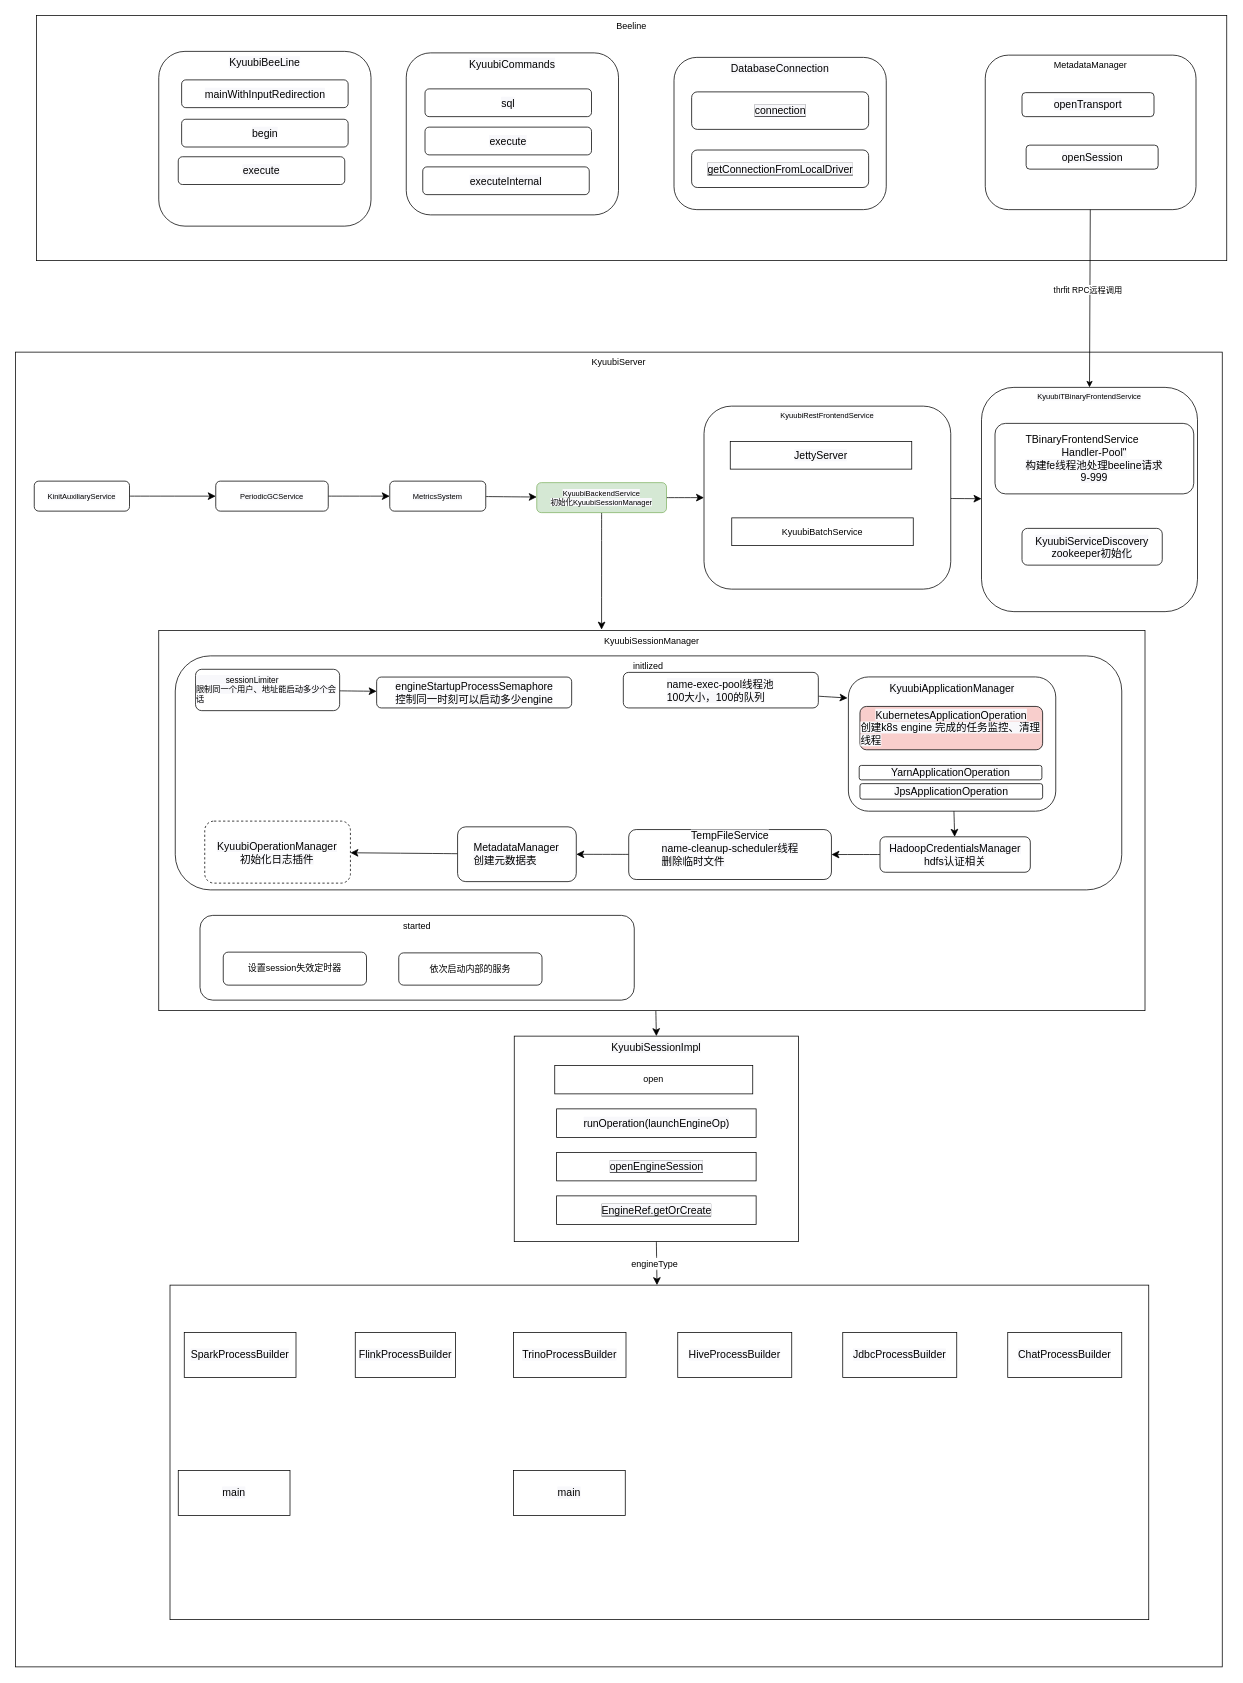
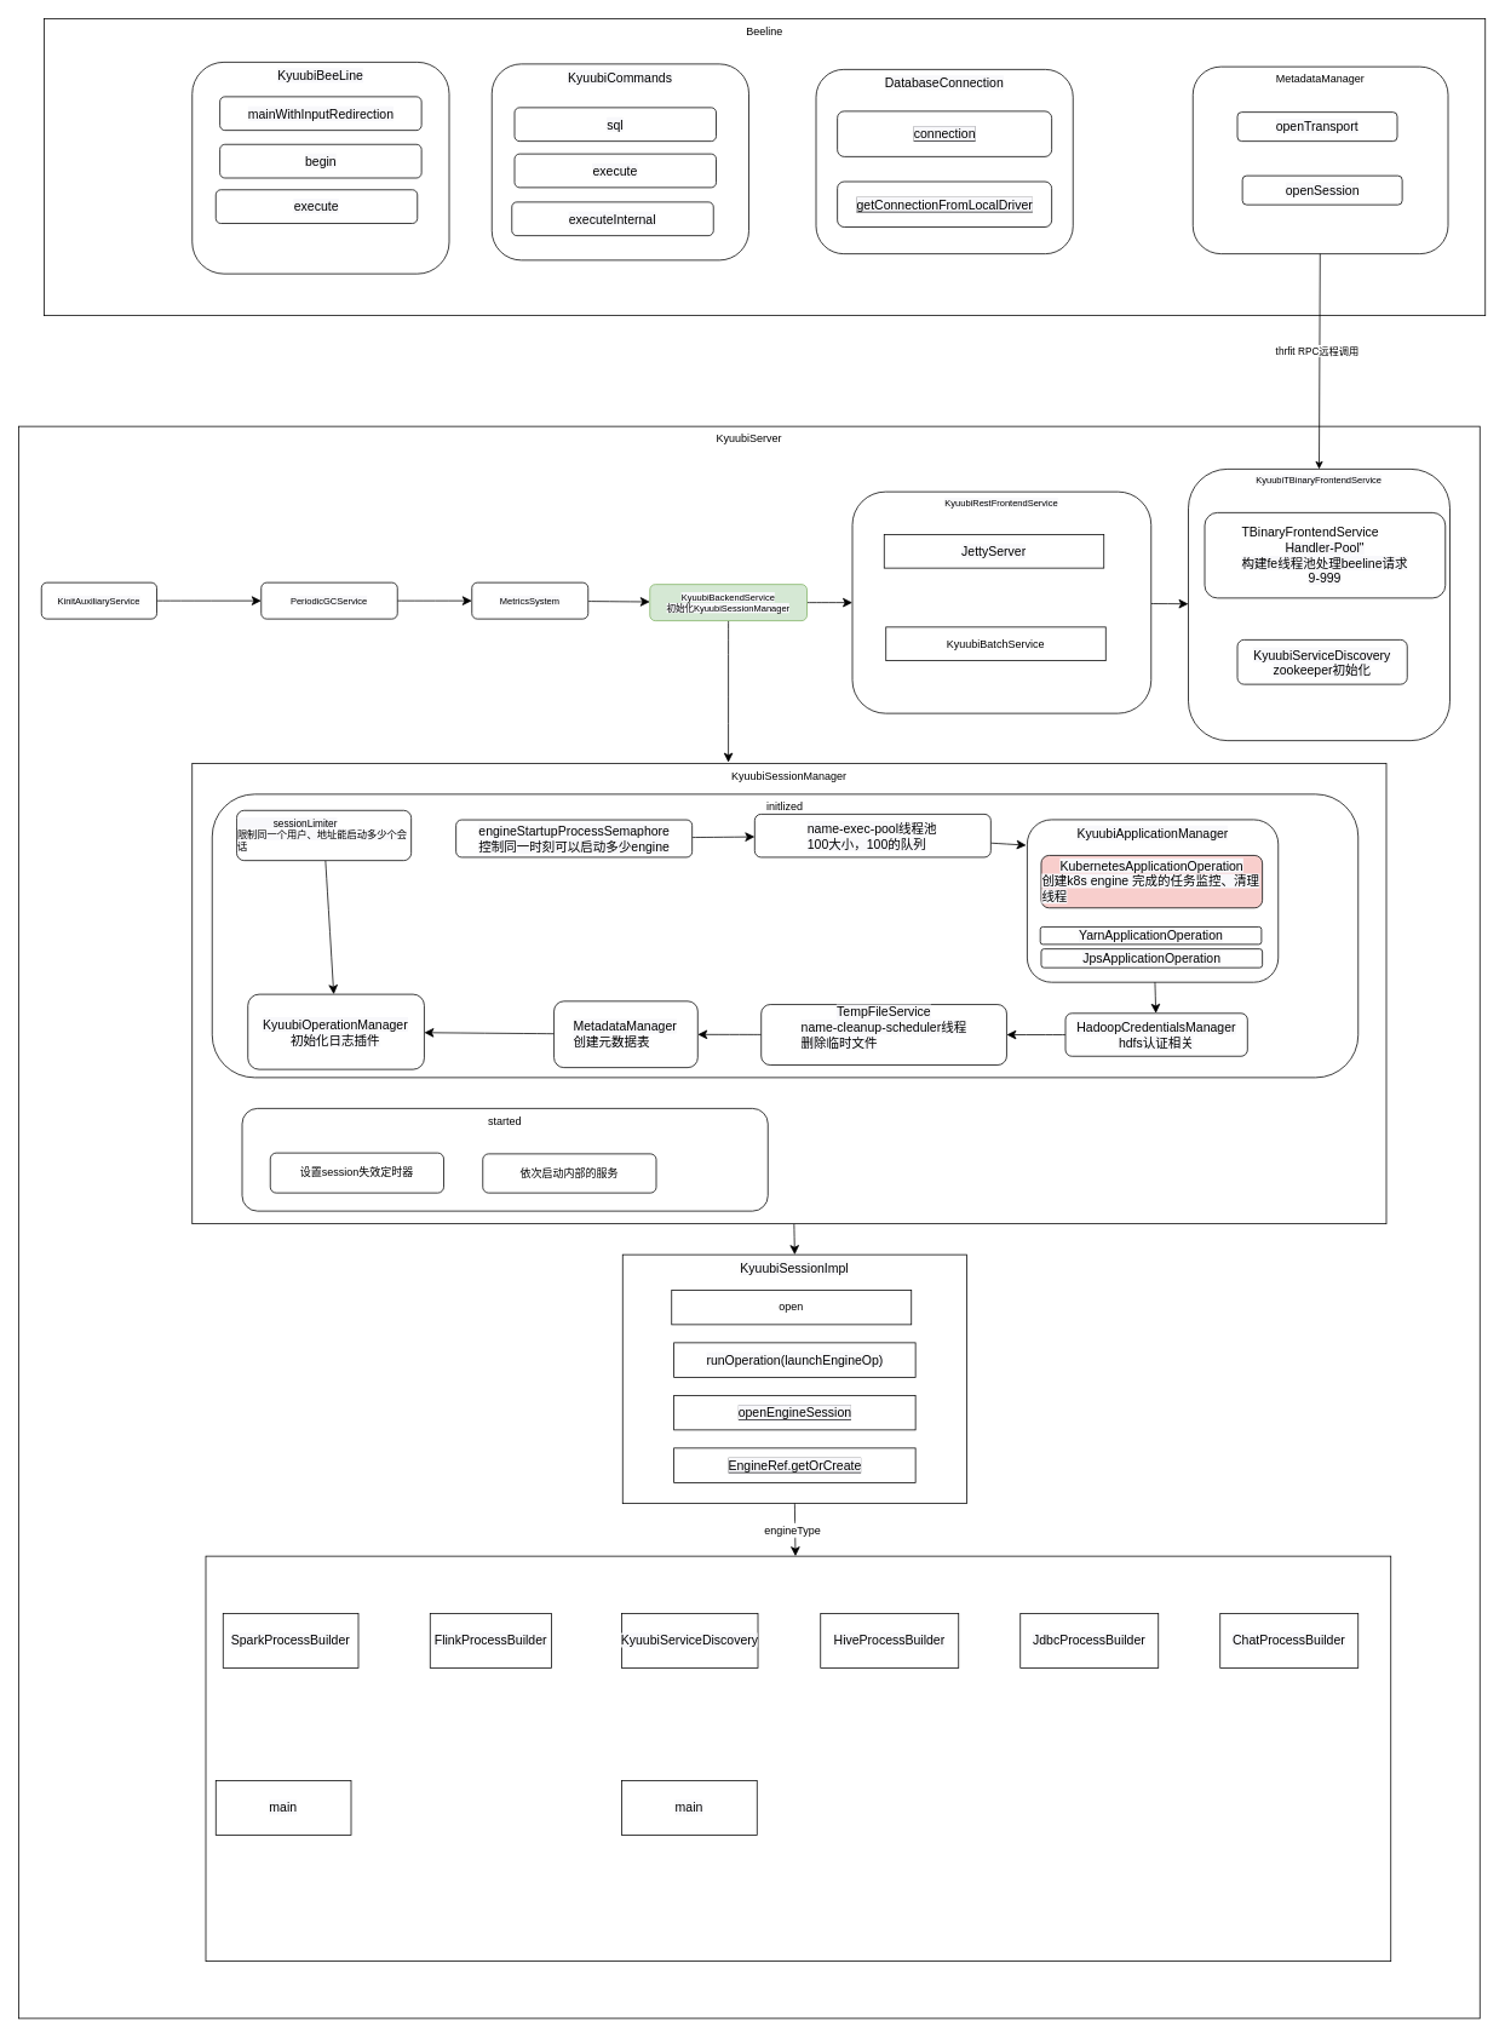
- <mxCell id="29" value="" style="edgeStyle=none;curved=1;rounded=0;orthogonalLoop=1;jettySize=auto;html=1;fontSize=12;startSize=8;endSize=8;" parent="22" source="30" target="32" edge="1"><mxGeometry relative="1" as="geometry" /></mxCell>
+ <mxCell id="29" value="" style="edgeStyle=none;curved=1;rounded=0;orthogonalLoop=1;jettySize=auto;html=1;fontSize=12;startSize=8;endSize=8;" parent="22" source="30" target="33" edge="1"><mxGeometry relative="1" as="geometry" /></mxCell>
+ <mxCell id="31" value="" style="edgeStyle=none;curved=1;rounded=0;orthogonalLoop=1;jettySize=auto;html=1;fontSize=12;startSize=8;endSize=8;" parent="22" source="32" target="35" edge="1"><mxGeometry relative="1" as="geometry" /></mxCell>
- <mxCell id="33" value="&lt;span style=&quot;font-family: PingFangSC-Regular, &amp;quot;Microsoft YaHei&amp;quot;, Arial, sans-serif; font-size: 14px; text-align: start; background-color: rgb(248, 248, 251);&quot;&gt;KyuubiOperationManager&lt;/span&gt;&lt;div&gt;&lt;span style=&quot;font-family: PingFangSC-Regular, &amp;quot;Microsoft YaHei&amp;quot;, Arial, sans-serif; font-size: 14px; text-align: start; background-color: rgb(248, 248, 251);&quot;&gt;初始化日志插件&lt;/span&gt;&lt;/div&gt;" style="rounded=1;whiteSpace=wrap;html=1;fontSize=10;dashed=1;" parent="22" vertex="1"><mxGeometry x="12.333" y="198.324" width="194.25" height="82.676" as="geometry" /></mxCell>
+ <mxCell id="33" value="&lt;span style=&quot;font-family: PingFangSC-Regular, &amp;quot;Microsoft YaHei&amp;quot;, Arial, sans-serif; font-size: 14px; text-align: start; background-color: rgb(248, 248, 251);&quot;&gt;KyuubiOperationManager&lt;/span&gt;&lt;div&gt;&lt;span style=&quot;font-family: PingFangSC-Regular, &amp;quot;Microsoft YaHei&amp;quot;, Arial, sans-serif; font-size: 14px; text-align: start; background-color: rgb(248, 248, 251);&quot;&gt;初始化日志插件&lt;/span&gt;&lt;/div&gt;" style="rounded=1;whiteSpace=wrap;html=1;fontSize=10;" parent="22" vertex="1"><mxGeometry x="12.333" y="198.324" width="194.25" height="82.676" as="geometry" /></mxCell>
- <mxCell id="70" value="&lt;span style=&quot;font-family: PingFangSC-Regular, &amp;quot;Microsoft YaHei&amp;quot;, Arial, sans-serif; font-size: 14px; text-align: start; background-color: rgb(248, 248, 251);&quot;&gt;TrinoProcessBuilder&lt;/span&gt;" style="rounded=0;whiteSpace=wrap;html=1;" vertex="1" parent="1"><mxGeometry x="684" y="1776" width="150" height="60" as="geometry" /></mxCell>
+ <mxCell id="70" value="&lt;span style=&quot;font-family: PingFangSC-Regular, &amp;quot;Microsoft YaHei&amp;quot;, Arial, sans-serif; font-size: 14px; text-align: start; background-color: rgb(248, 248, 251);&quot;&gt;KyuubiServiceDiscovery&lt;/span&gt;" style="rounded=0;whiteSpace=wrap;html=1;" vertex="1" parent="1"><mxGeometry x="684" y="1776" width="150" height="60" as="geometry" /></mxCell>
